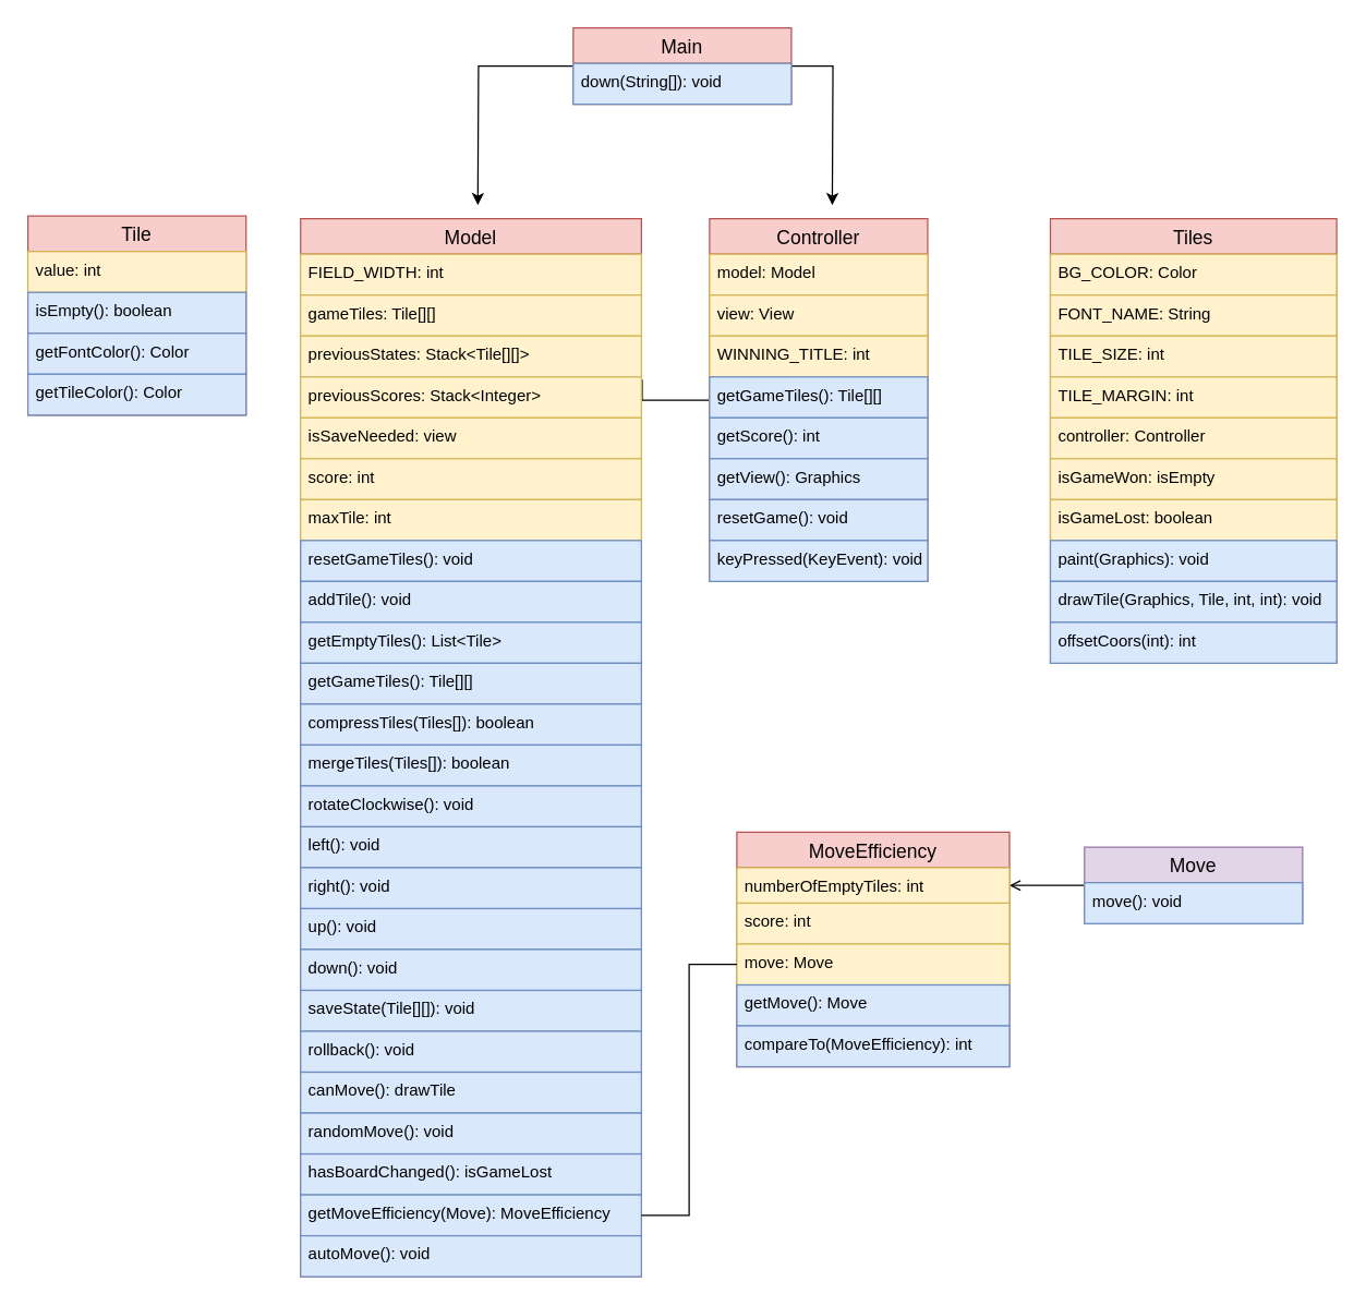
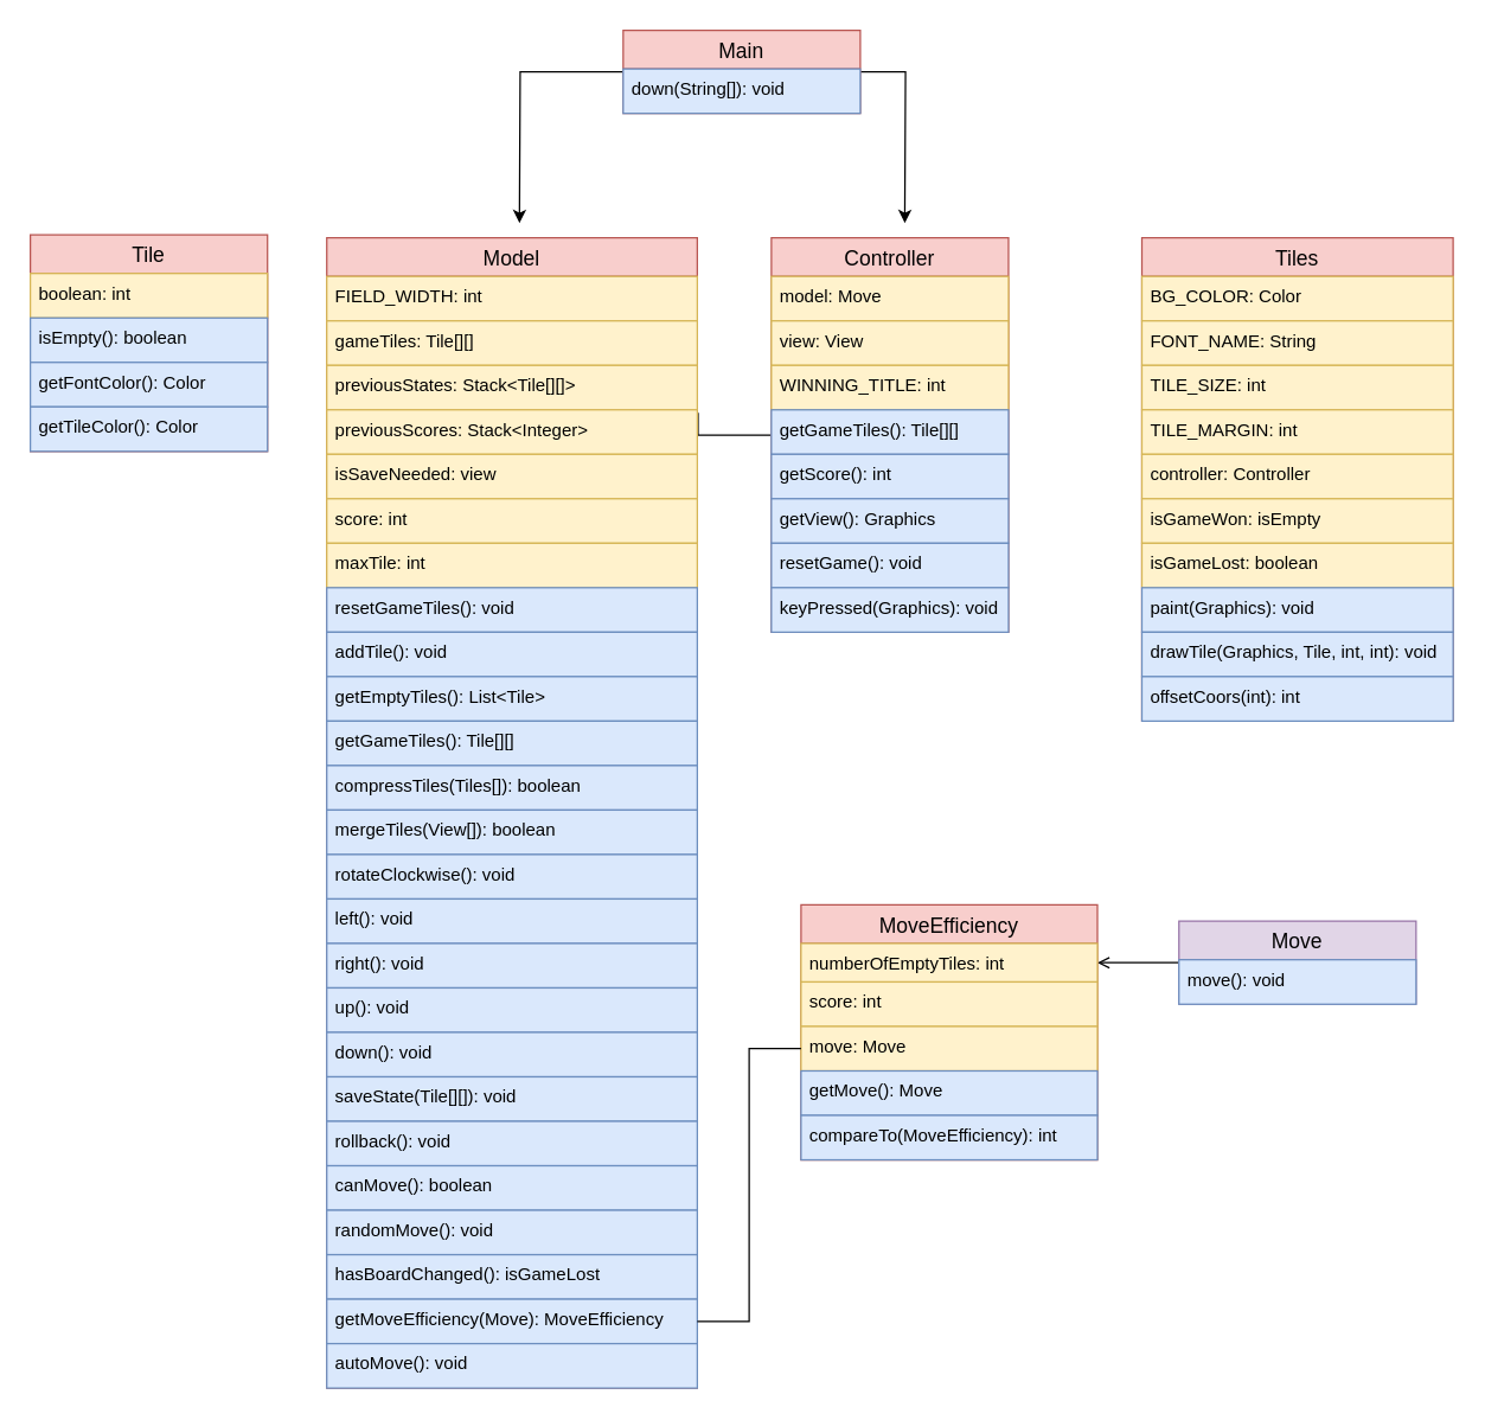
- <mxCell id="54" value="value: int" style="text;strokeColor=#d6b656;fillColor=#fff2cc;spacingLeft=4;spacingRight=4;overflow=hidden;rotatable=0;points=[[0,0.5],[1,0.5]];portConstraint=eastwest;fontSize=12;" parent="53" vertex="1"><mxGeometry y="26" width="160" height="30" as="geometry" /></mxCell>
+ <mxCell id="54" value="boolean: int" style="text;strokeColor=#d6b656;fillColor=#fff2cc;spacingLeft=4;spacingRight=4;overflow=hidden;rotatable=0;points=[[0,0.5],[1,0.5]];portConstraint=eastwest;fontSize=12;" parent="53" vertex="1"><mxGeometry y="26" width="160" height="30" as="geometry" /></mxCell>
- <mxCell id="4" value="model: Model" style="text;strokeColor=#d6b656;fillColor=#fff2cc;spacingLeft=4;spacingRight=4;overflow=hidden;rotatable=0;points=[[0,0.5],[1,0.5]];portConstraint=eastwest;fontSize=12;" parent="3" vertex="1"><mxGeometry y="26" width="160" height="30" as="geometry" /></mxCell>
+ <mxCell id="4" value="model: Move" style="text;strokeColor=#d6b656;fillColor=#fff2cc;spacingLeft=4;spacingRight=4;overflow=hidden;rotatable=0;points=[[0,0.5],[1,0.5]];portConstraint=eastwest;fontSize=12;" parent="3" vertex="1"><mxGeometry y="26" width="160" height="30" as="geometry" /></mxCell>
- <mxCell id="11" value="keyPressed(KeyEvent): void" style="text;strokeColor=#6c8ebf;fillColor=#dae8fc;spacingLeft=4;spacingRight=4;overflow=hidden;rotatable=0;points=[[0,0.5],[1,0.5]];portConstraint=eastwest;fontSize=12;" parent="3" vertex="1"><mxGeometry y="236" width="160" height="30" as="geometry" /></mxCell>
+ <mxCell id="11" value="keyPressed(Graphics): void" style="text;strokeColor=#6c8ebf;fillColor=#dae8fc;spacingLeft=4;spacingRight=4;overflow=hidden;rotatable=0;points=[[0,0.5],[1,0.5]];portConstraint=eastwest;fontSize=12;" parent="3" vertex="1"><mxGeometry y="236" width="160" height="30" as="geometry" /></mxCell>
- <mxCell id="25" value="mergeTiles(Tiles[]): boolean" style="text;strokeColor=#6c8ebf;fillColor=#dae8fc;spacingLeft=4;spacingRight=4;overflow=hidden;rotatable=0;points=[[0,0.5],[1,0.5]];portConstraint=eastwest;fontSize=12;" parent="12" vertex="1"><mxGeometry y="386" width="250" height="30" as="geometry" /></mxCell>
+ <mxCell id="25" value="mergeTiles(View[]): boolean" style="text;strokeColor=#6c8ebf;fillColor=#dae8fc;spacingLeft=4;spacingRight=4;overflow=hidden;rotatable=0;points=[[0,0.5],[1,0.5]];portConstraint=eastwest;fontSize=12;" parent="12" vertex="1"><mxGeometry y="386" width="250" height="30" as="geometry" /></mxCell>
- <mxCell id="33" value="canMove(): drawTile" style="text;strokeColor=#6c8ebf;fillColor=#dae8fc;spacingLeft=4;spacingRight=4;overflow=hidden;rotatable=0;points=[[0,0.5],[1,0.5]];portConstraint=eastwest;fontSize=12;" parent="12" vertex="1"><mxGeometry y="626" width="250" height="30" as="geometry" /></mxCell>
+ <mxCell id="33" value="canMove(): boolean" style="text;strokeColor=#6c8ebf;fillColor=#dae8fc;spacingLeft=4;spacingRight=4;overflow=hidden;rotatable=0;points=[[0,0.5],[1,0.5]];portConstraint=eastwest;fontSize=12;" parent="12" vertex="1"><mxGeometry y="626" width="250" height="30" as="geometry" /></mxCell>
